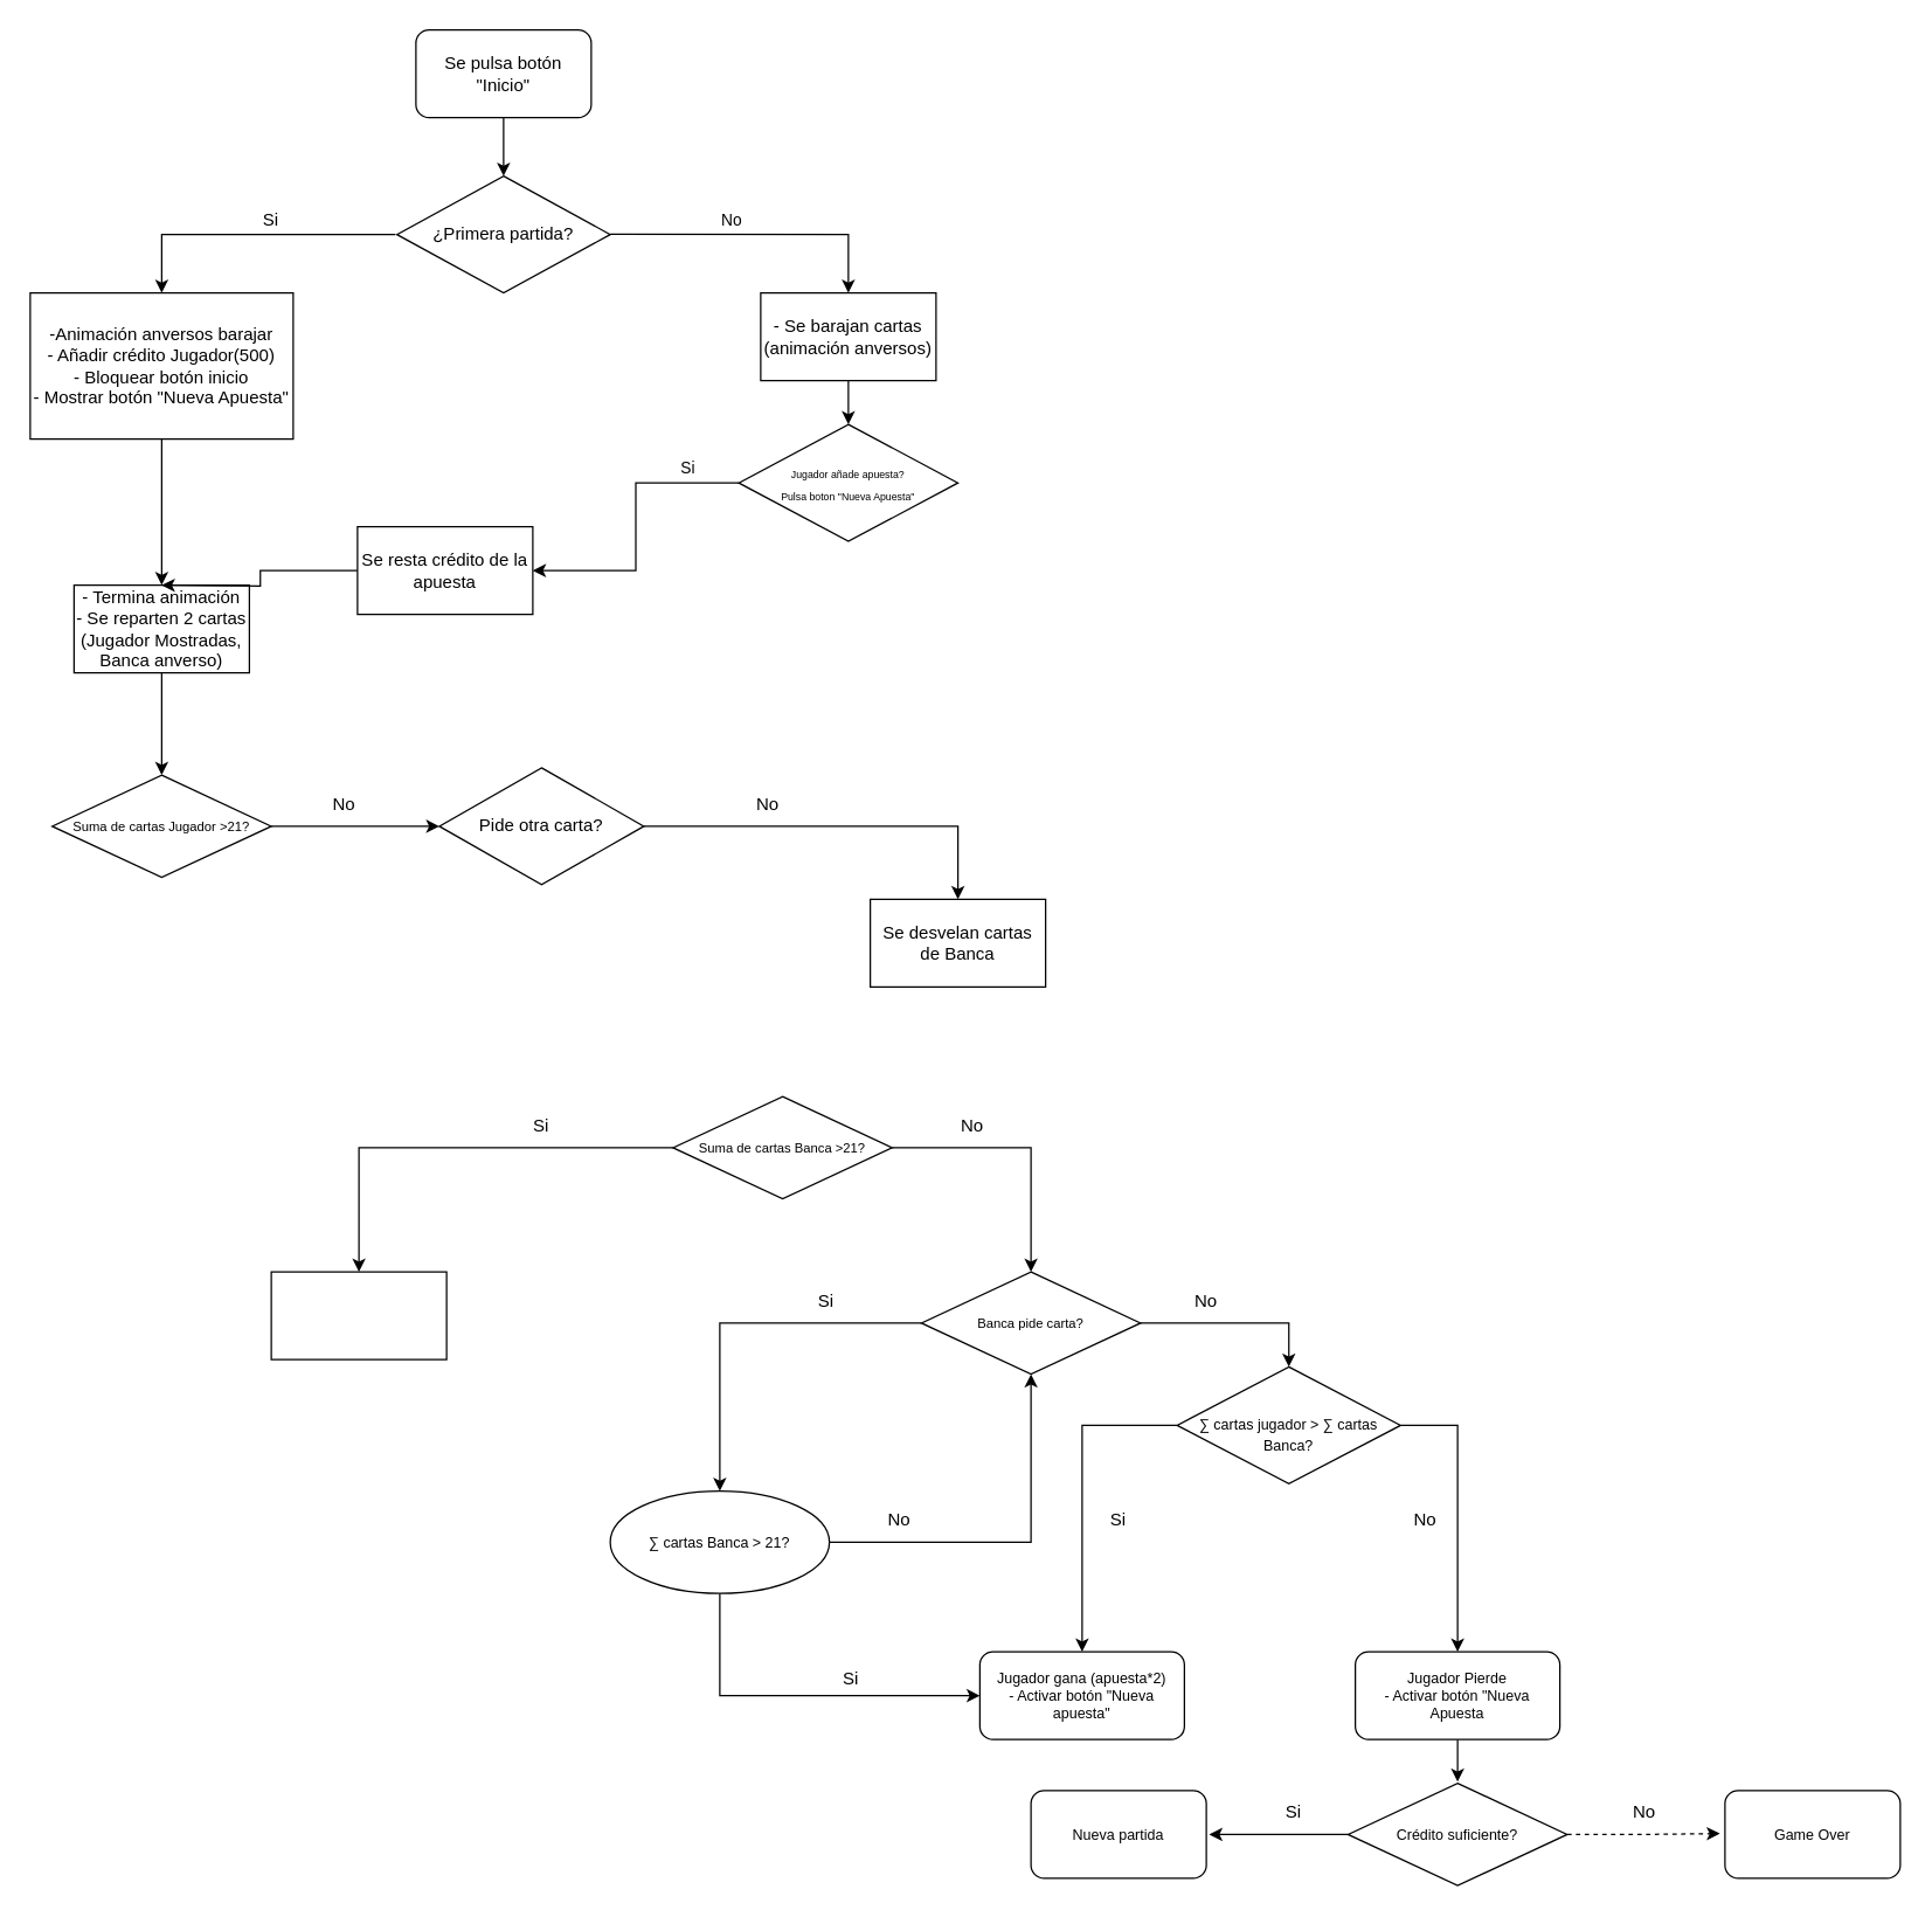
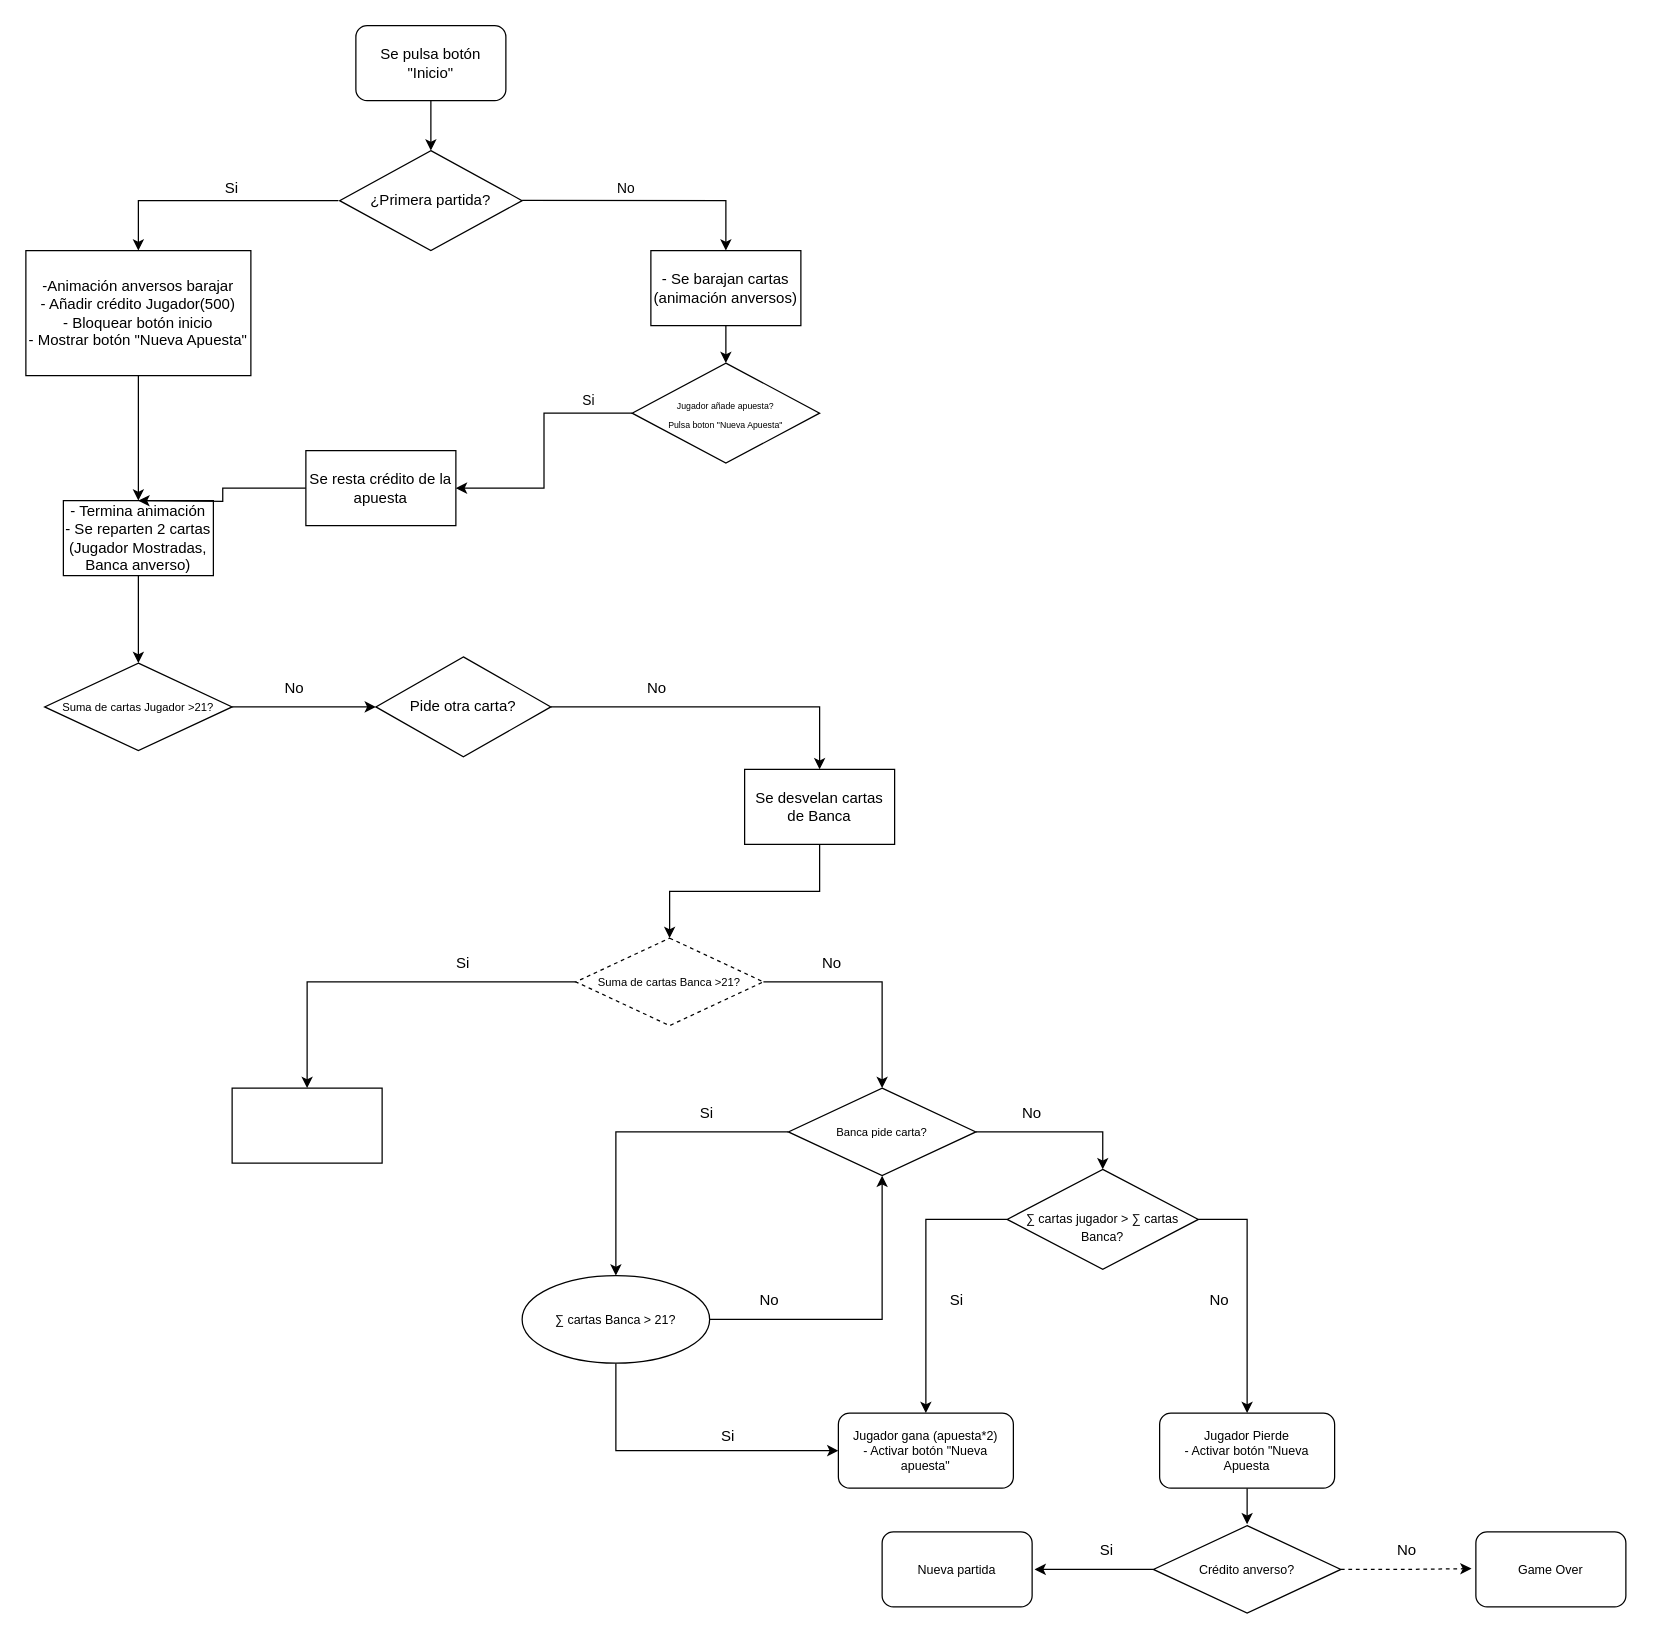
+ <mxCell id="23" style="edgeStyle=orthogonalEdgeStyle;rounded=0;orthogonalLoop=1;jettySize=auto;html=1;entryX=0.5;entryY=0;entryDx=0;entryDy=0;fontSize=9;" edge="1" parent="1" source="24" target="30"><mxGeometry relative="1" as="geometry" /></mxCell>
- <mxCell id="30" value="&lt;font style=&quot;font-size: 9px&quot;&gt;Suma de cartas Banca &amp;gt;21?&lt;/font&gt;" style="rhombus;whiteSpace=wrap;html=1;rounded=0;" vertex="1" parent="1"><mxGeometry x="460" y="750" width="150" height="70" as="geometry" /></mxCell>
+ <mxCell id="30" value="&lt;font style=&quot;font-size: 9px&quot;&gt;Suma de cartas Banca &amp;gt;21?&lt;/font&gt;" style="rhombus;whiteSpace=wrap;html=1;rounded=0;dashed=1;" vertex="1" parent="1"><mxGeometry x="460" y="750" width="150" height="70" as="geometry" /></mxCell>
- <mxCell id="40" value="&lt;font size=&quot;1&quot;&gt;Crédito suficiente?&lt;/font&gt;" style="rhombus;whiteSpace=wrap;html=1;rounded=0;" vertex="1" parent="1"><mxGeometry x="922" y="1220" width="150" height="70" as="geometry" /></mxCell>
+ <mxCell id="40" value="&lt;font size=&quot;1&quot;&gt;Crédito anverso?&lt;/font&gt;" style="rhombus;whiteSpace=wrap;html=1;rounded=0;" vertex="1" parent="1"><mxGeometry x="922" y="1220" width="150" height="70" as="geometry" /></mxCell>
